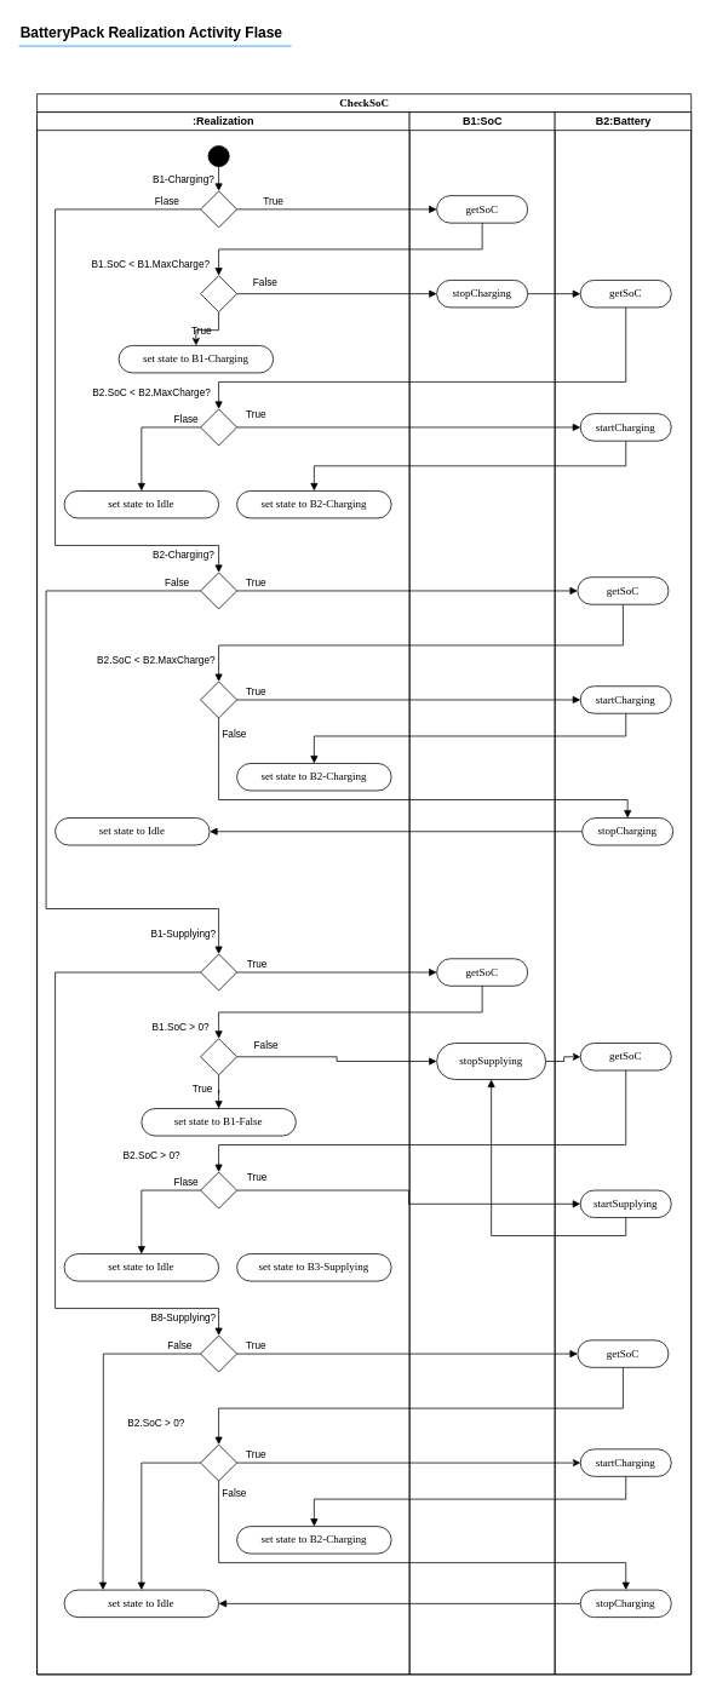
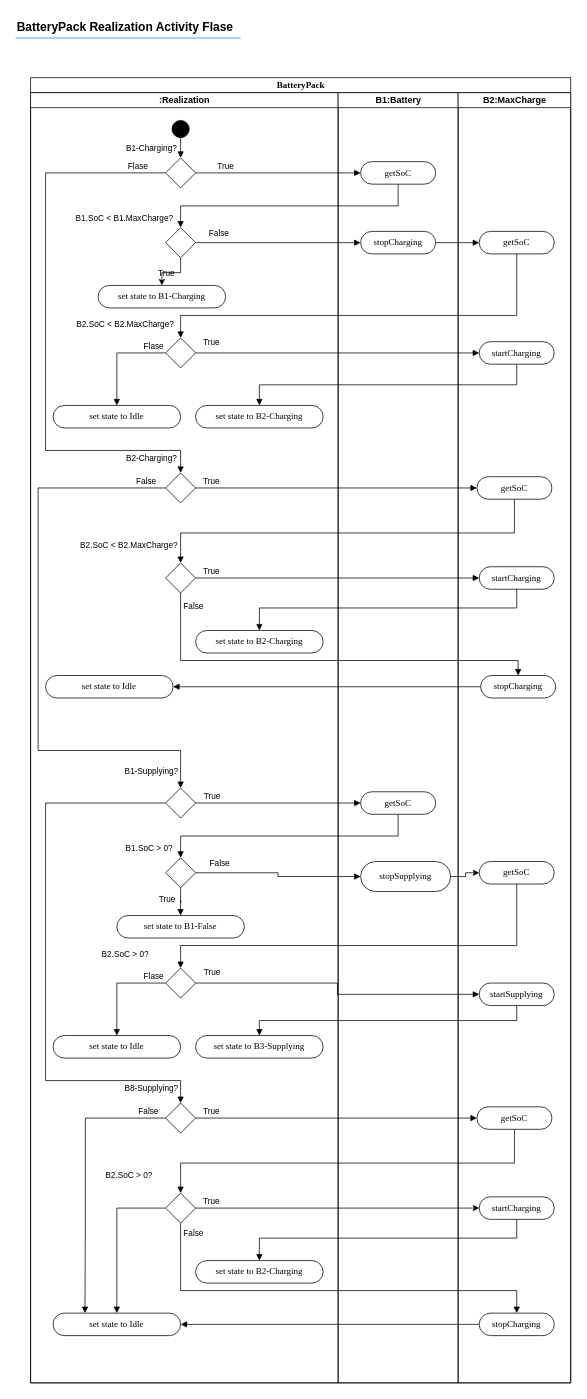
- <mxCell id="4" value="CheckSoC" style="swimlane;html=1;childLayout=stackLayout;startSize=20;rounded=0;shadow=0;comic=0;labelBackgroundColor=none;strokeWidth=1;fontFamily=Verdana;fontSize=12;align=center;" vertex="1" parent="1"><mxGeometry x="40" y="103" width="720" height="1740" as="geometry"><mxRectangle x="45" y="640" width="70" height="30" as="alternateBounds" /></mxGeometry></mxCell>
+ <mxCell id="4" value="BatteryPack" style="swimlane;html=1;childLayout=stackLayout;startSize=20;rounded=0;shadow=0;comic=0;labelBackgroundColor=none;strokeWidth=1;fontFamily=Verdana;fontSize=12;align=center;" vertex="1" parent="1"><mxGeometry x="40" y="103" width="720" height="1740" as="geometry"><mxRectangle x="45" y="640" width="70" height="30" as="alternateBounds" /></mxGeometry></mxCell>
- <mxCell id="16" value="B1:SoC" style="swimlane;html=1;startSize=20;" vertex="1" parent="4"><mxGeometry x="410" y="20" width="160" height="1720" as="geometry" /></mxCell>
+ <mxCell id="16" value="B1:Battery" style="swimlane;html=1;startSize=20;" vertex="1" parent="4"><mxGeometry x="410" y="20" width="160" height="1720" as="geometry" /></mxCell>
- <mxCell id="18" value="B2:Battery" style="swimlane;html=1;startSize=20;" vertex="1" parent="4"><mxGeometry x="570" y="20" width="150" height="1720" as="geometry"><mxRectangle x="570" y="20" width="40" height="1720" as="alternateBounds" /></mxGeometry></mxCell>
+ <mxCell id="18" value="B2:MaxCharge" style="swimlane;html=1;startSize=20;" vertex="1" parent="4"><mxGeometry x="570" y="20" width="150" height="1720" as="geometry"><mxRectangle x="570" y="20" width="40" height="1720" as="alternateBounds" /></mxGeometry></mxCell>
- <mxCell id="89" style="edgeStyle=orthogonalEdgeStyle;rounded=0;orthogonalLoop=1;jettySize=auto;html=1;exitX=0.5;exitY=1;exitDx=0;exitDy=0;strokeColor=default;align=center;verticalAlign=middle;fontFamily=Helvetica;fontSize=11;fontColor=default;labelBackgroundColor=default;endArrow=block;endFill=1;" edge="1" parent="1" source="90" target="73"><mxGeometry relative="1" as="geometry" /></mxCell>
+ <mxCell id="89" style="edgeStyle=orthogonalEdgeStyle;rounded=0;orthogonalLoop=1;jettySize=auto;html=1;entryX=0.5;entryY=0;entryDx=0;entryDy=0;exitX=0.5;exitY=1;exitDx=0;exitDy=0;strokeColor=default;align=center;verticalAlign=middle;fontFamily=Helvetica;fontSize=11;fontColor=default;labelBackgroundColor=default;endArrow=block;endFill=1;" edge="1" parent="1" source="90" target="92"><mxGeometry relative="1" as="geometry" /></mxCell>
